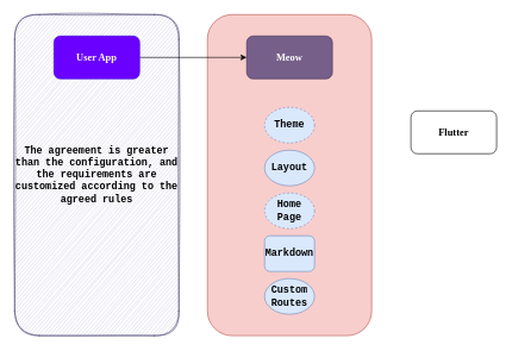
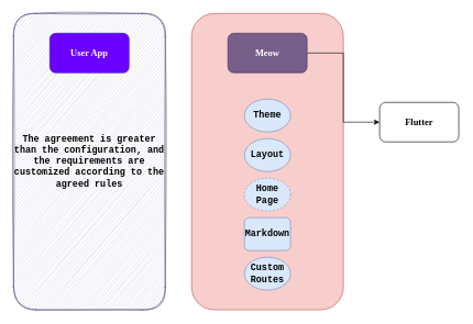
- <mxCell id="4" style="edgeStyle=orthogonalEdgeStyle;rounded=0;orthogonalLoop=1;jettySize=auto;html=1;exitX=1;exitY=0.5;exitDx=0;exitDy=0;entryX=0;entryY=0.5;entryDx=0;entryDy=0;" edge="1" parent="1" source="5" target="7"><mxGeometry relative="1" as="geometry" /></mxCell>
- <mxCell id="9" value="&lt;h3&gt;&lt;font&gt;Theme&lt;/font&gt;&lt;/h3&gt;" style="ellipse;whiteSpace=wrap;html=1;fontFamily=Courier New;fillColor=#dae8fc;strokeColor=#6c8ebf;dashed=1;" vertex="1" parent="1"><mxGeometry x="370" y="150" width="70" height="50" as="geometry" /></mxCell>
+ <mxCell id="9" value="&lt;h3&gt;&lt;font&gt;Theme&lt;/font&gt;&lt;/h3&gt;" style="ellipse;whiteSpace=wrap;html=1;fontFamily=Courier New;fillColor=#dae8fc;strokeColor=#6c8ebf;" vertex="1" parent="1"><mxGeometry x="370" y="150" width="70" height="50" as="geometry" /></mxCell>
+ <mxCell id="6" style="edgeStyle=orthogonalEdgeStyle;rounded=0;orthogonalLoop=1;jettySize=auto;html=1;exitX=1;exitY=0.5;exitDx=0;exitDy=0;entryX=0;entryY=0.5;entryDx=0;entryDy=0;" edge="1" parent="1" source="7" target="8"><mxGeometry relative="1" as="geometry" /></mxCell>
